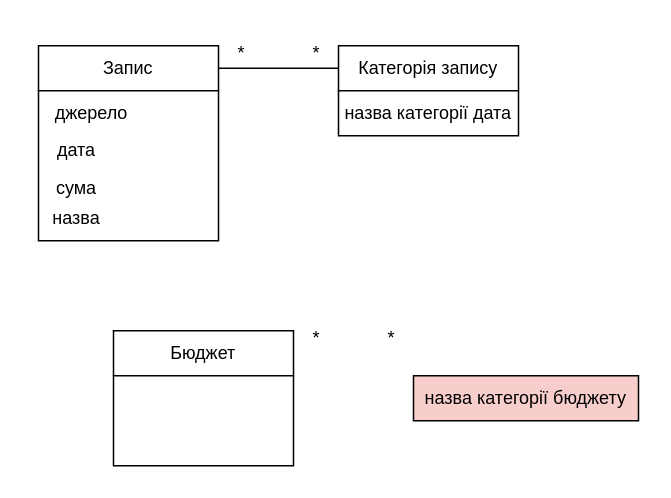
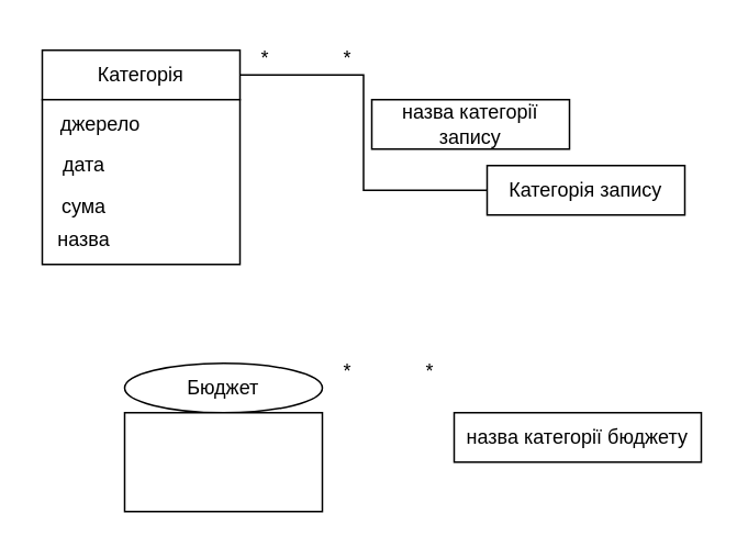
- <mxCell id="3" value="Запис" style="rounded=0;whiteSpace=wrap;html=1;" vertex="1" parent="1"><mxGeometry x="25" y="30" width="120" height="30" as="geometry" /></mxCell>
+ <mxCell id="3" value="Категорія" style="rounded=0;whiteSpace=wrap;html=1;" vertex="1" parent="1"><mxGeometry x="25" y="30" width="120" height="30" as="geometry" /></mxCell>
- <mxCell id="8" value="Категорія запису" style="rounded=0;whiteSpace=wrap;html=1;" vertex="1" parent="1"><mxGeometry x="225" y="30" width="120" height="30" as="geometry" /></mxCell>
+ <mxCell id="8" value="Категорія запису" style="rounded=0;whiteSpace=wrap;html=1;" vertex="1" parent="1"><mxGeometry x="295" y="100" width="120" height="30" as="geometry" /></mxCell>
- <mxCell id="9" value="назва категорії дата" style="rounded=0;whiteSpace=wrap;html=1;" vertex="1" parent="1"><mxGeometry x="225" y="60" width="120" height="30" as="geometry" /></mxCell>
+ <mxCell id="9" value="назва категорії запису" style="rounded=0;whiteSpace=wrap;html=1;" vertex="1" parent="1"><mxGeometry x="225" y="60" width="120" height="30" as="geometry" /></mxCell>
- <mxCell id="12" value="Бюджет" style="rounded=0;whiteSpace=wrap;html=1;" vertex="1" parent="1"><mxGeometry x="75" y="220" width="120" height="30" as="geometry" /></mxCell>
+ <mxCell id="12" value="Бюджет" style="ellipse;whiteSpace=wrap;html=1;" vertex="1" parent="1"><mxGeometry x="75" y="220" width="120" height="30" as="geometry" /></mxCell>
- <mxCell id="14" value="назва категорії бюджету" style="rounded=0;whiteSpace=wrap;html=1;fillColor=#f8cecc;" vertex="1" parent="1"><mxGeometry x="275" y="250" width="150" height="30" as="geometry" /></mxCell>
+ <mxCell id="14" value="назва категорії бюджету" style="rounded=0;whiteSpace=wrap;html=1;" vertex="1" parent="1"><mxGeometry x="275" y="250" width="150" height="30" as="geometry" /></mxCell>
